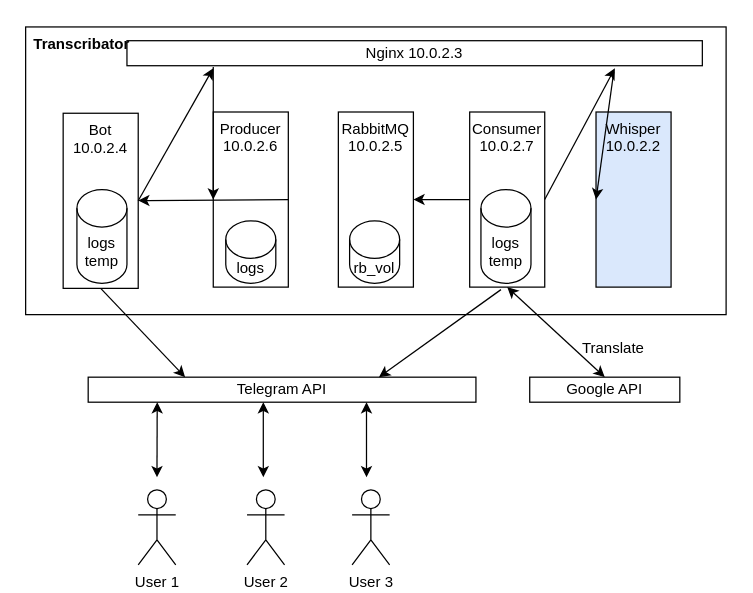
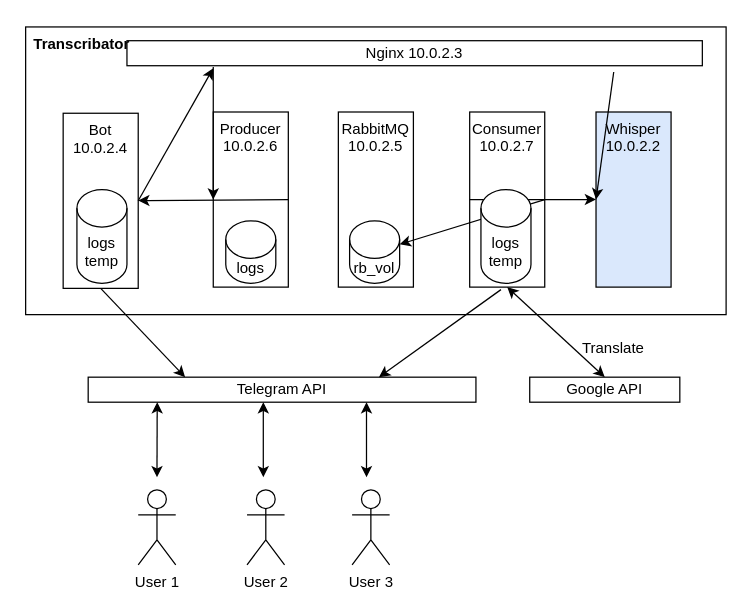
- <mxCell id="18" value="" style="endArrow=classic;html=1;rounded=0;exitX=1;exitY=0.5;exitDx=0;exitDy=0;entryX=0.848;entryY=1.1;entryDx=0;entryDy=0;entryPerimeter=0;" edge="1" parent="1" source="10" target="12"><mxGeometry width="50" height="50" relative="1" as="geometry"><mxPoint x="600" y="441" as="sourcePoint" /><mxPoint x="650" y="391" as="targetPoint" /></mxGeometry></mxCell>
+ <mxCell id="18" value="" style="endArrow=classic;html=1;rounded=0;exitX=1;exitY=0.5;exitDx=0;exitDy=0;" edge="1" parent="1" source="10" target="31"><mxGeometry width="50" height="50" relative="1" as="geometry"><mxPoint x="600" y="441" as="sourcePoint" /><mxPoint x="650" y="391" as="targetPoint" /></mxGeometry></mxCell>
- <mxCell id="15" value="" style="endArrow=classic;html=1;rounded=0;entryX=1;entryY=0.5;entryDx=0;entryDy=0;exitX=0;exitY=0.5;exitDx=0;exitDy=0;" edge="1" parent="1" source="10" target="9"><mxGeometry width="50" height="50" relative="1" as="geometry"><mxPoint x="30" y="391" as="sourcePoint" /><mxPoint x="80" y="341" as="targetPoint" /></mxGeometry></mxCell>
+ <mxCell id="15" value="" style="endArrow=classic;html=1;rounded=0;exitX=0;exitY=0.5;exitDx=0;exitDy=0;" edge="1" parent="1" source="10" target="11"><mxGeometry width="50" height="50" relative="1" as="geometry"><mxPoint x="30" y="391" as="sourcePoint" /><mxPoint x="80" y="341" as="targetPoint" /></mxGeometry></mxCell>
